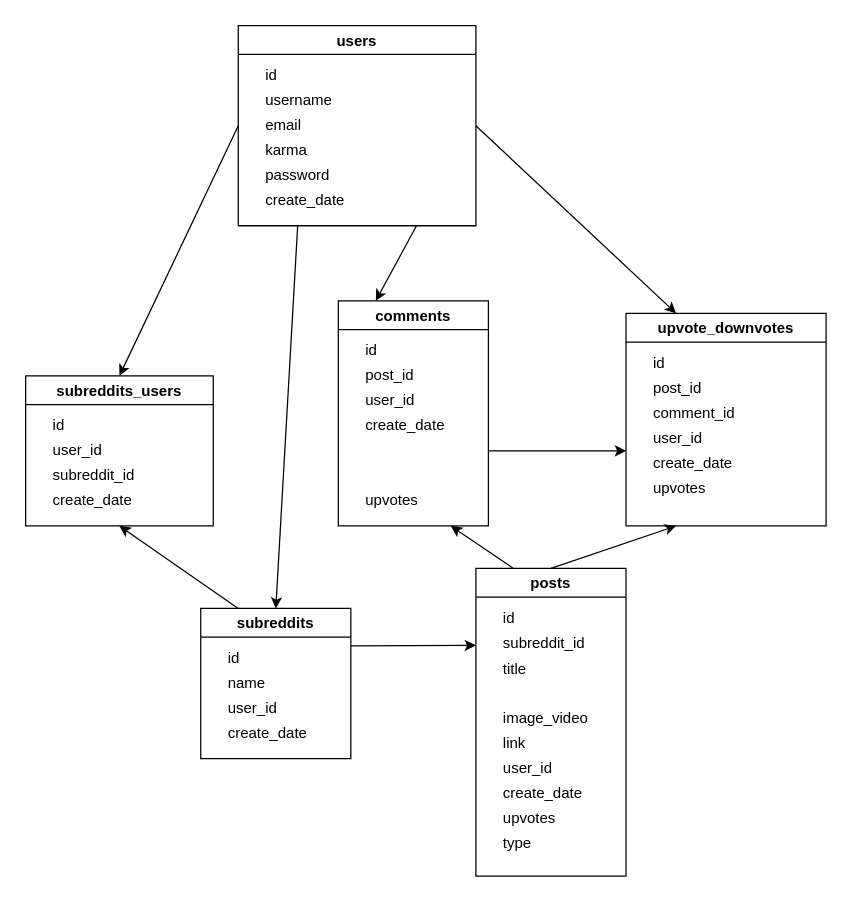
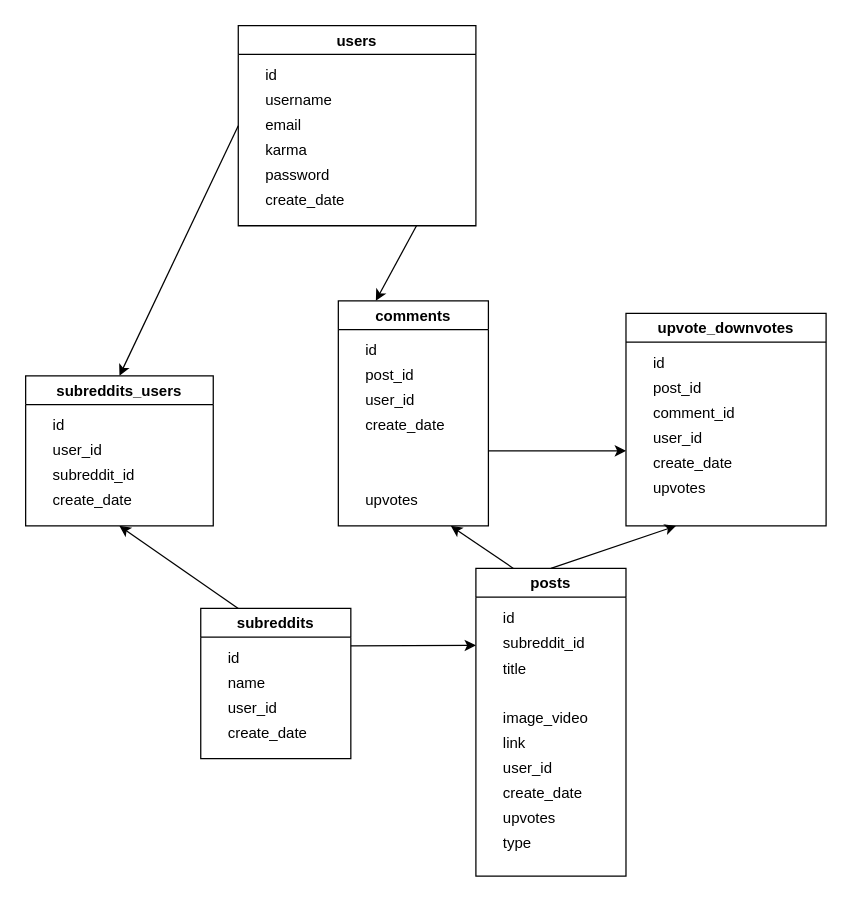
- <mxCell id="7" value="" style="endArrow=classic;html=1;entryX=0.25;entryY=0;entryDx=0;entryDy=0;exitX=1;exitY=0.5;exitDx=0;exitDy=0;" parent="1" source="11" target="44" edge="1"><mxGeometry width="50" height="50" relative="1" as="geometry"><mxPoint x="500" y="470" as="sourcePoint" /><mxPoint x="550" y="420" as="targetPoint" /></mxGeometry></mxCell>
- <mxCell id="2" value="" style="endArrow=classic;html=1;exitX=0.25;exitY=1;exitDx=0;exitDy=0;entryX=0.5;entryY=0;entryDx=0;entryDy=0;" parent="1" source="11" target="18" edge="1"><mxGeometry width="50" height="50" relative="1" as="geometry"><mxPoint x="420" y="730" as="sourcePoint" /><mxPoint x="280" y="420" as="targetPoint" /></mxGeometry></mxCell>
